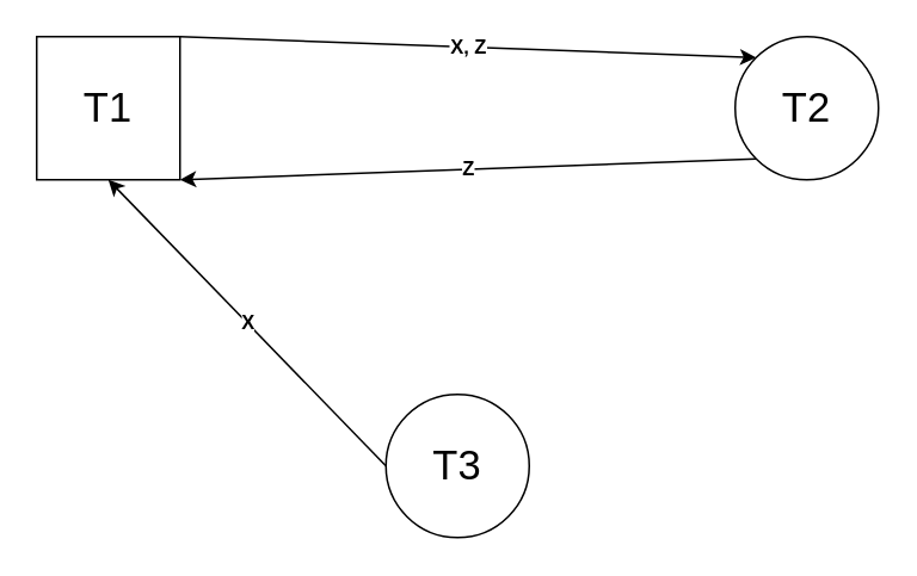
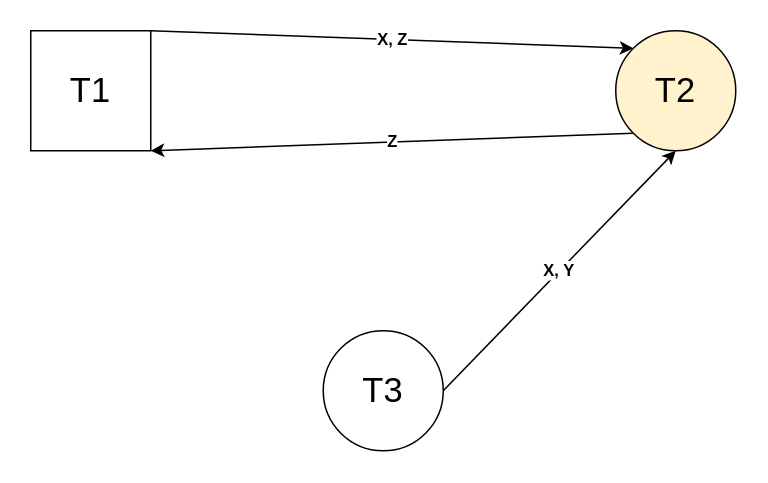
- <mxCell id="5" value="&lt;font style=&quot;font-size: 23px;&quot;&gt;T2&lt;/font&gt;" style="ellipse;whiteSpace=wrap;html=1;aspect=fixed;" vertex="1" parent="1"><mxGeometry x="410" y="20" width="80" height="80" as="geometry" /></mxCell>
+ <mxCell id="5" value="&lt;font style=&quot;font-size: 23px;&quot;&gt;T2&lt;/font&gt;" style="ellipse;whiteSpace=wrap;html=1;aspect=fixed;fillColor=#fff2cc;" vertex="1" parent="1"><mxGeometry x="410" y="20" width="80" height="80" as="geometry" /></mxCell>
- <mxCell id="6" value="&lt;b&gt;X&lt;/b&gt;" style="rounded=0;orthogonalLoop=1;jettySize=auto;html=1;exitX=0;exitY=0.5;exitDx=0;exitDy=0;entryX=0.5;entryY=1;entryDx=0;entryDy=0;" edge="1" parent="1" source="8" target="3"><mxGeometry relative="1" as="geometry" /></mxCell>
+ <mxCell id="7" value="&lt;b&gt;X, Y&lt;/b&gt;" style="rounded=0;orthogonalLoop=1;jettySize=auto;html=1;exitX=1;exitY=0.5;exitDx=0;exitDy=0;entryX=0.5;entryY=1;entryDx=0;entryDy=0;" edge="1" parent="1" source="8" target="5"><mxGeometry relative="1" as="geometry" /></mxCell>
